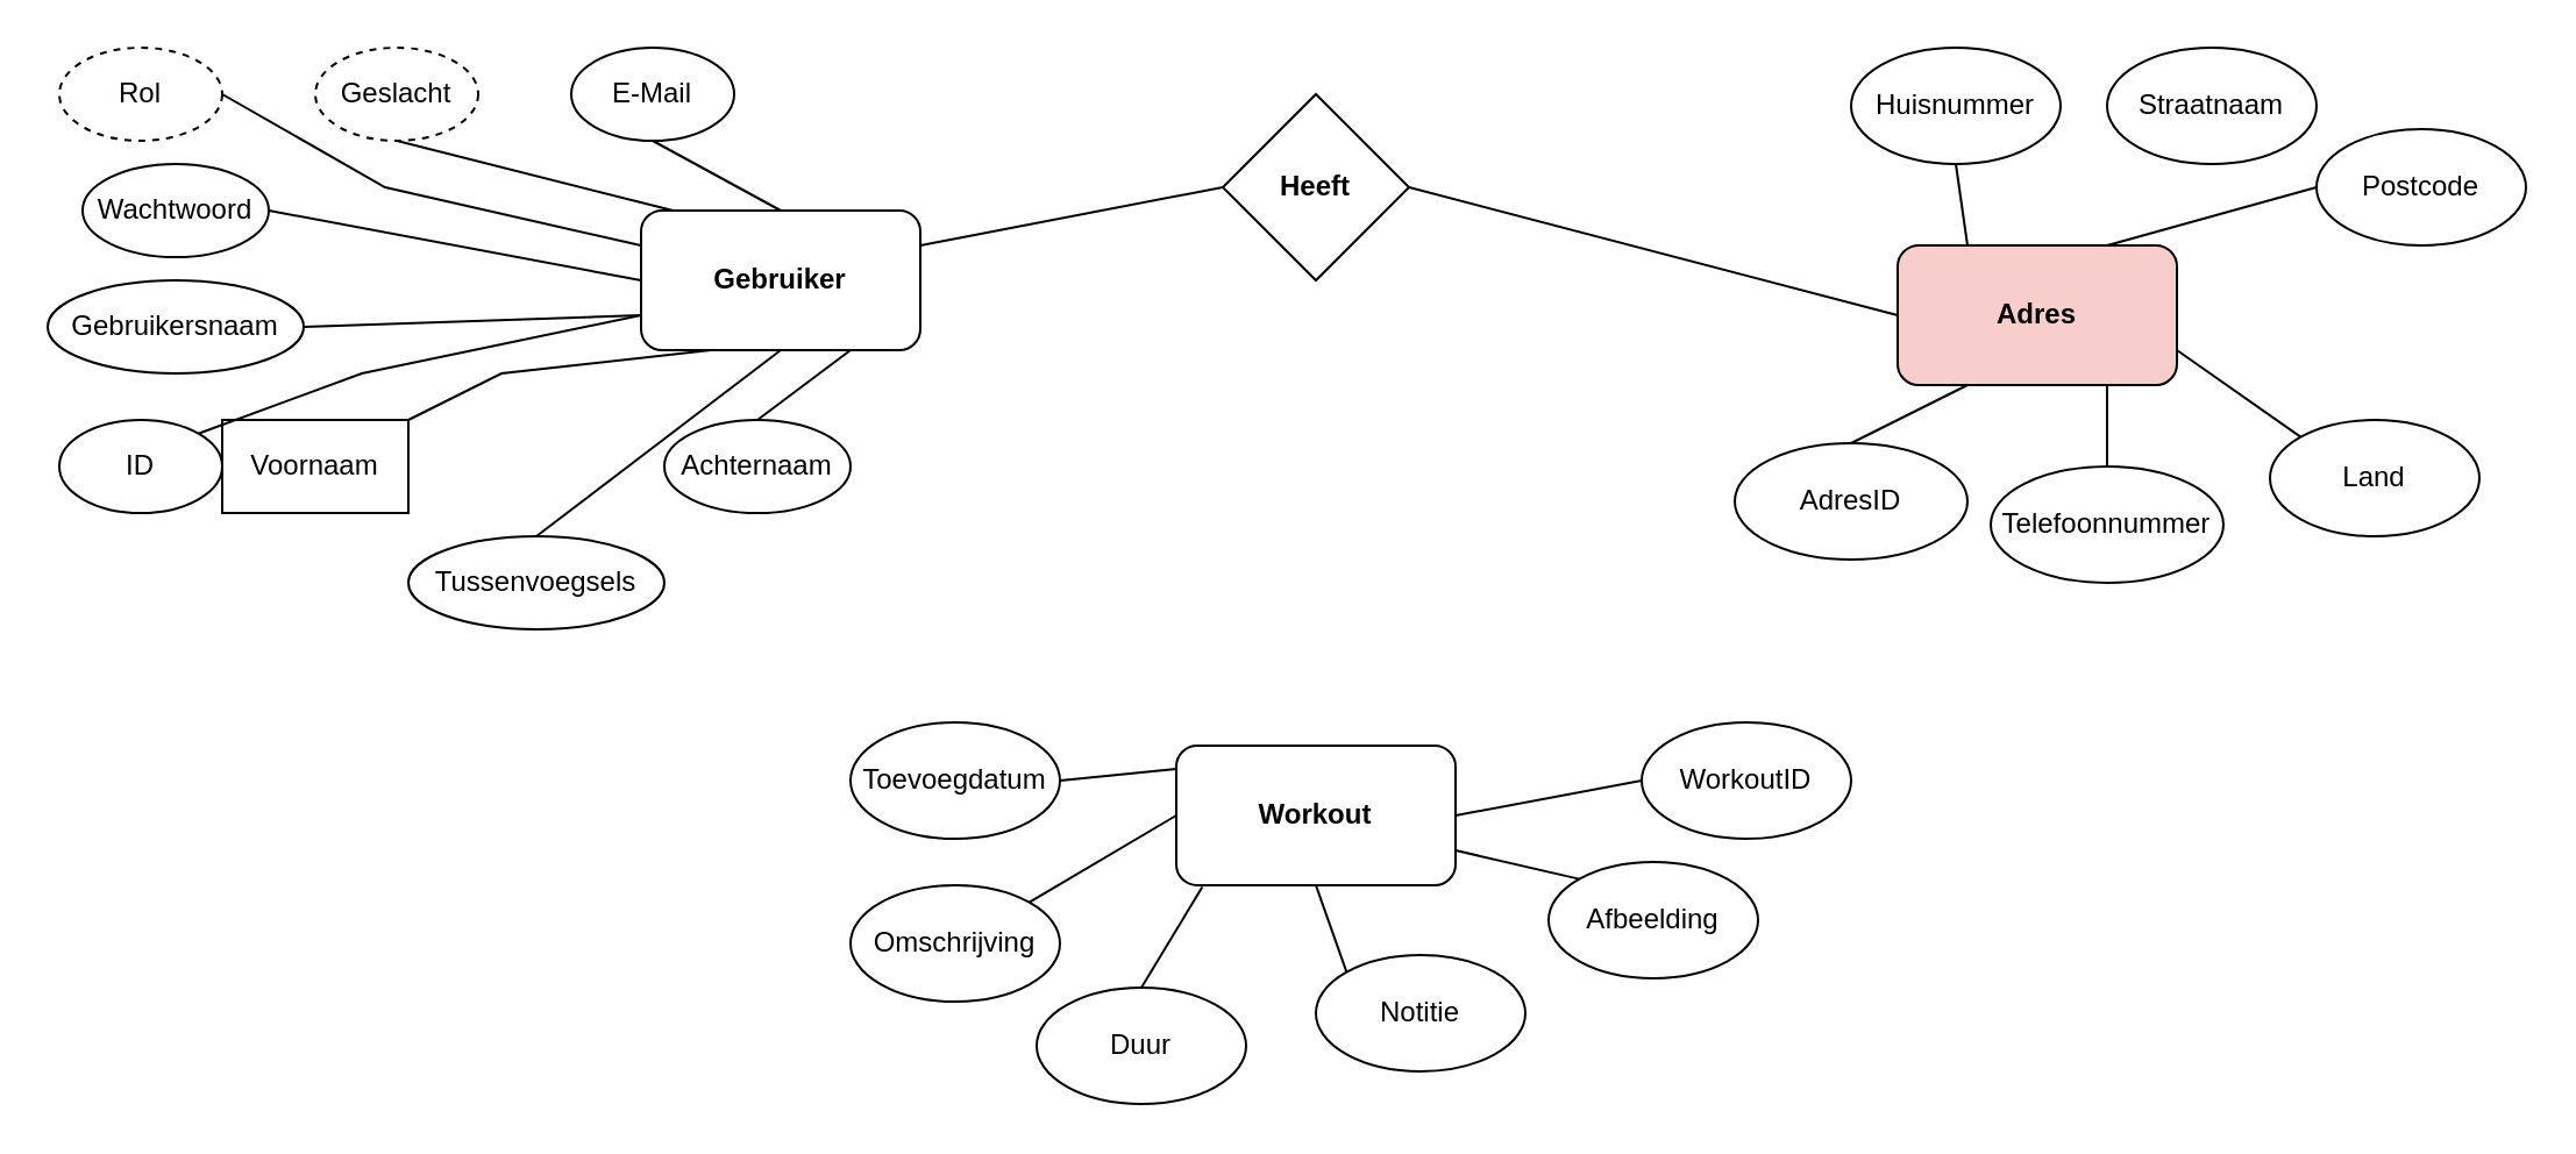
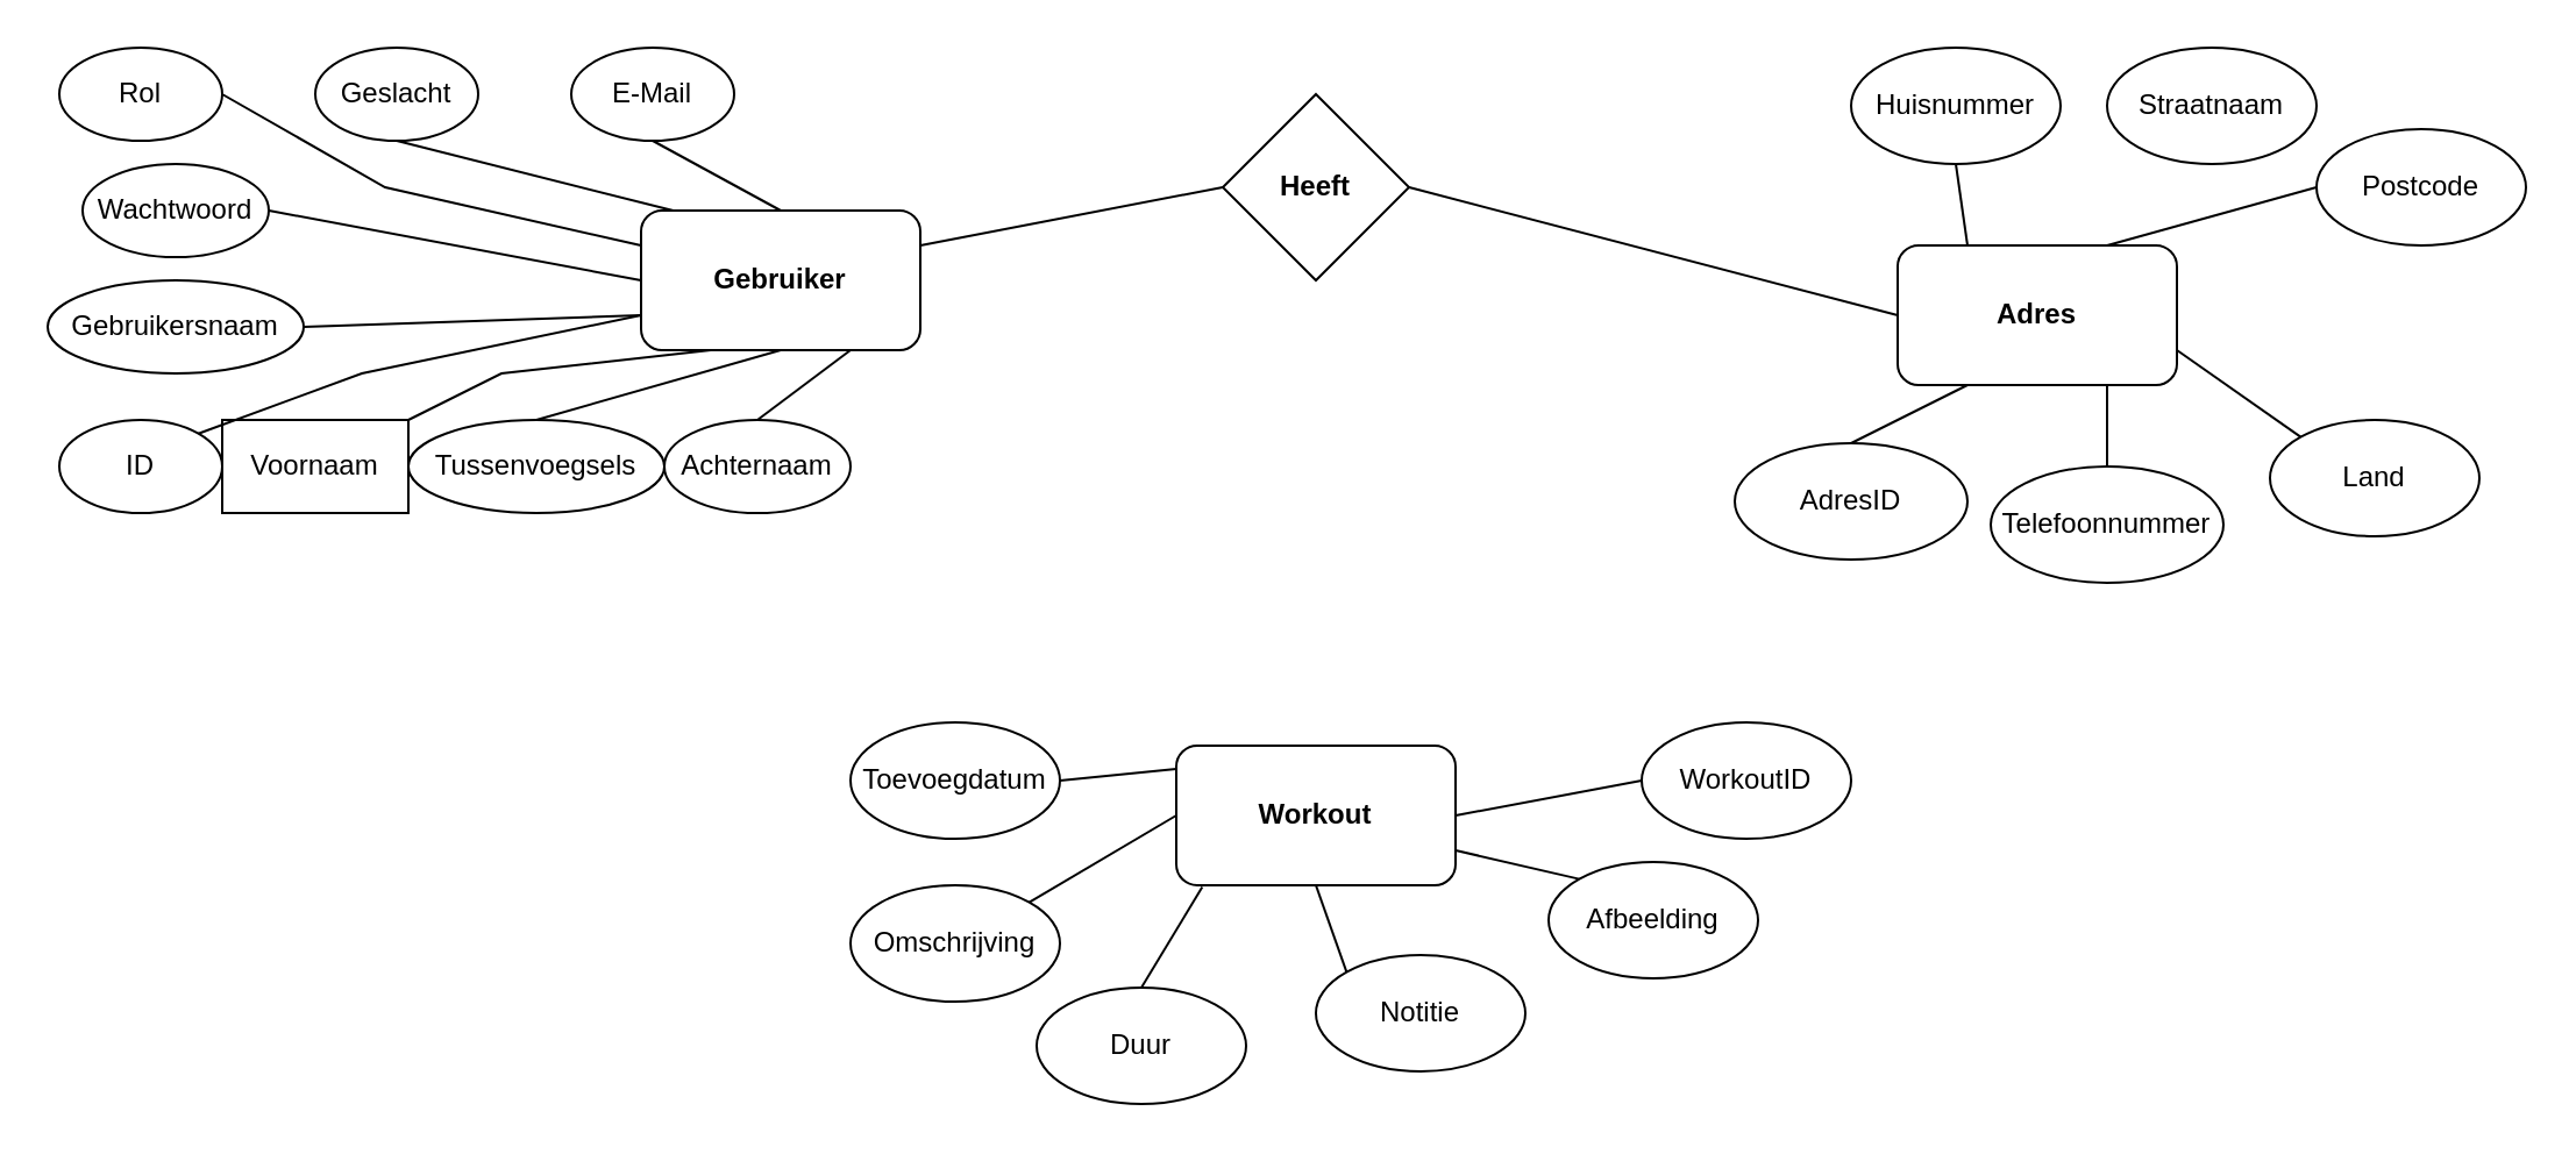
- <mxCell id="10" value="Rol" style="ellipse;whiteSpace=wrap;html=1;dashed=1;" vertex="1" parent="1"><mxGeometry x="25" y="20" width="70" height="40" as="geometry" /></mxCell>
+ <mxCell id="10" value="Rol" style="ellipse;whiteSpace=wrap;html=1;" vertex="1" parent="1"><mxGeometry x="25" y="20" width="70" height="40" as="geometry" /></mxCell>
- <mxCell id="3" value="Geslacht" style="ellipse;whiteSpace=wrap;html=1;dashed=1;" vertex="1" parent="1"><mxGeometry x="135" y="20" width="70" height="40" as="geometry" /></mxCell>
+ <mxCell id="3" value="Geslacht" style="ellipse;whiteSpace=wrap;html=1;" vertex="1" parent="1"><mxGeometry x="135" y="20" width="70" height="40" as="geometry" /></mxCell>
- <mxCell id="11" value="Adres" style="rounded=1;whiteSpace=wrap;html=1;fontStyle=1;fillColor=#f8cecc;" vertex="1" parent="1"><mxGeometry x="815" y="105" width="120" height="60" as="geometry" /></mxCell>
+ <mxCell id="11" value="Adres" style="rounded=1;whiteSpace=wrap;html=1;fontStyle=1" vertex="1" parent="1"><mxGeometry x="815" y="105" width="120" height="60" as="geometry" /></mxCell>
- <mxCell id="6" value="Tussenvoegsels" style="ellipse;whiteSpace=wrap;html=1;" vertex="1" parent="1"><mxGeometry x="175" y="230" width="110" height="40" as="geometry" /></mxCell>
+ <mxCell id="6" value="Tussenvoegsels" style="ellipse;whiteSpace=wrap;html=1;" vertex="1" parent="1"><mxGeometry x="175" y="180" width="110" height="40" as="geometry" /></mxCell>
